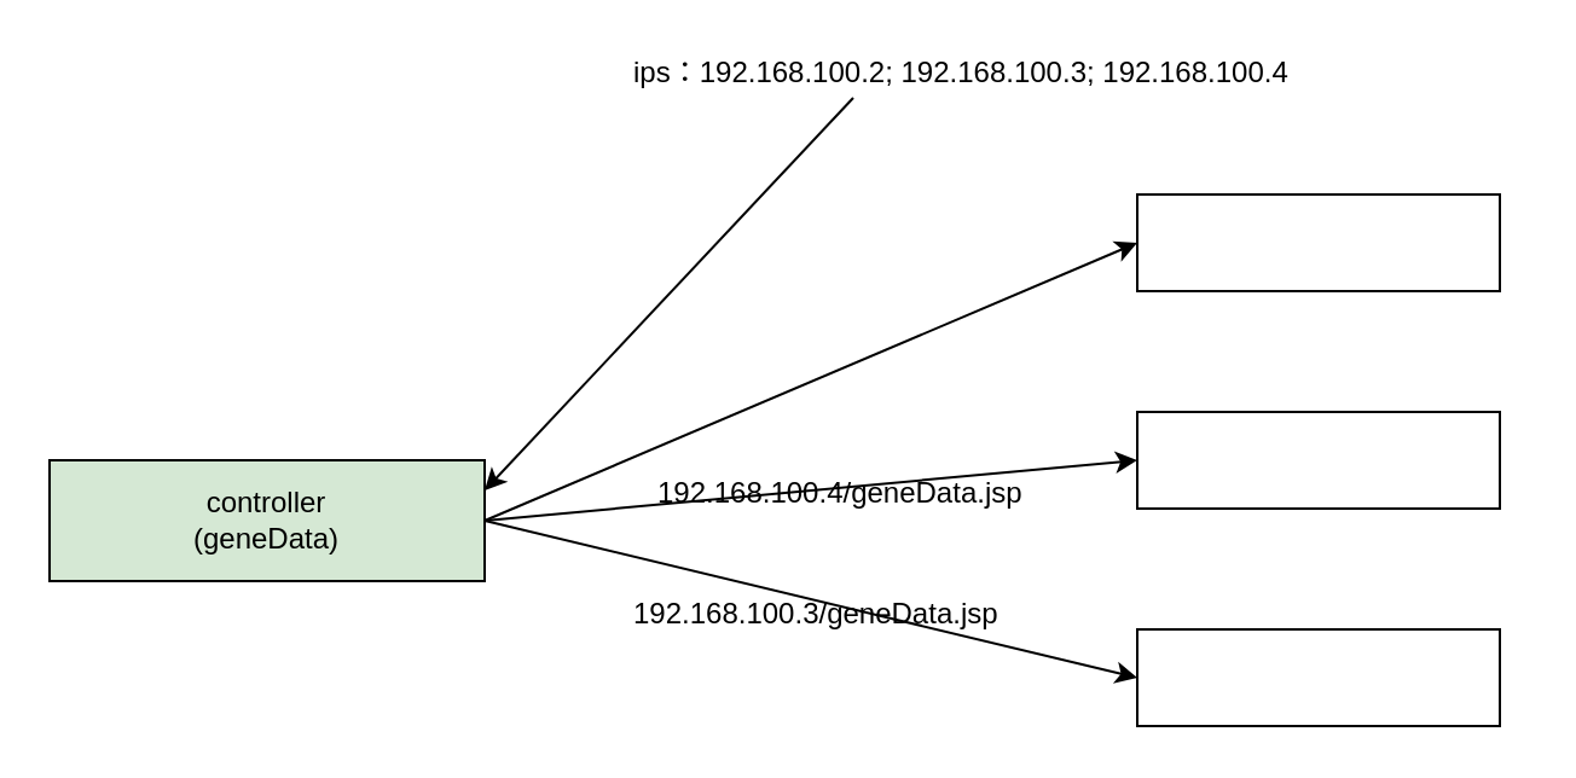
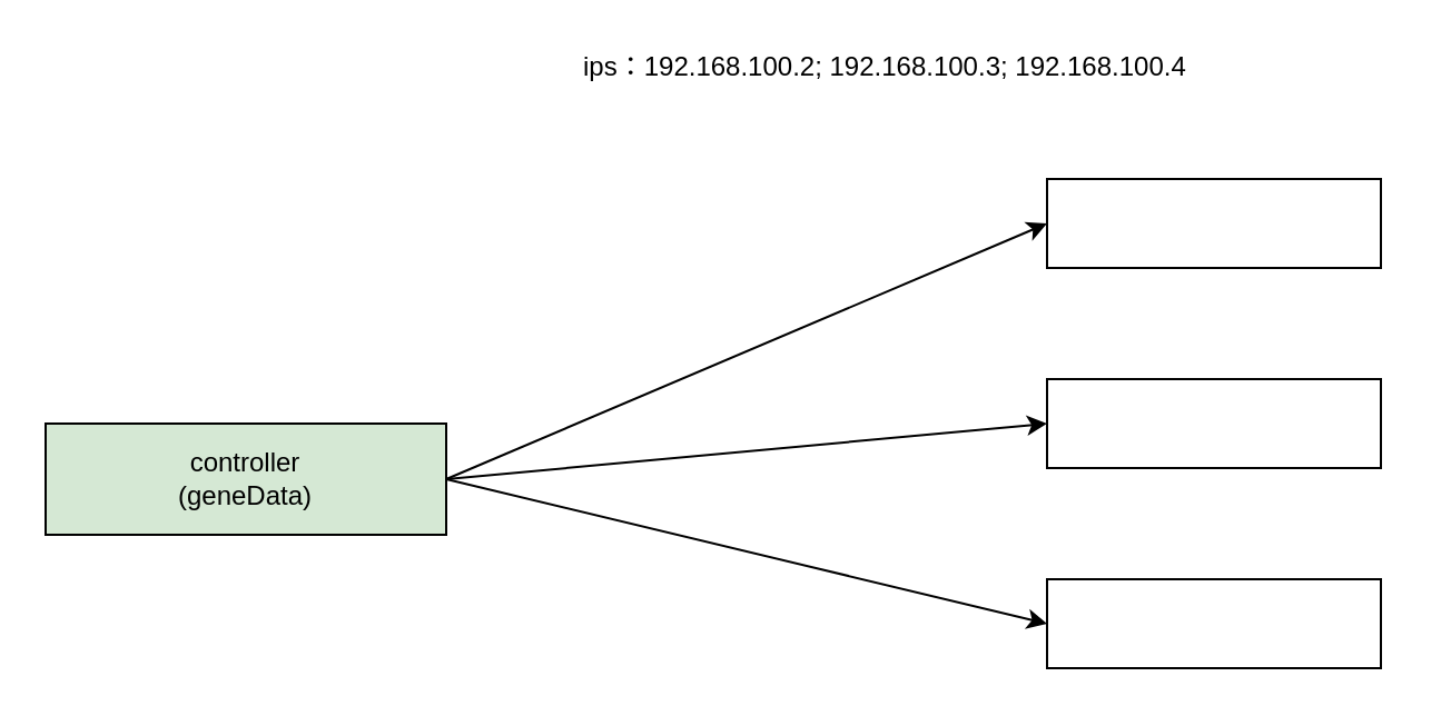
- <mxCell id="6" value="" style="endArrow=classic;html=1;exitX=0.25;exitY=1;exitDx=0;exitDy=0;entryX=1;entryY=0.25;entryDx=0;entryDy=0;" edge="1" parent="1" source="5" target="4"><mxGeometry width="50" height="50" relative="1" as="geometry"><mxPoint x="260" y="180" as="sourcePoint" /><mxPoint x="310" y="130" as="targetPoint" /></mxGeometry></mxCell>
- <mxCell id="11" value="192.168.100.4/geneData.jsp" style="text;html=1;" vertex="1" parent="1"><mxGeometry x="270" y="190" width="170" height="30" as="geometry" /></mxCell>
- <mxCell id="12" value="192.168.100.3/geneData.jsp" style="text;html=1;" vertex="1" parent="1"><mxGeometry x="260" y="240" width="170" height="30" as="geometry" /></mxCell>
